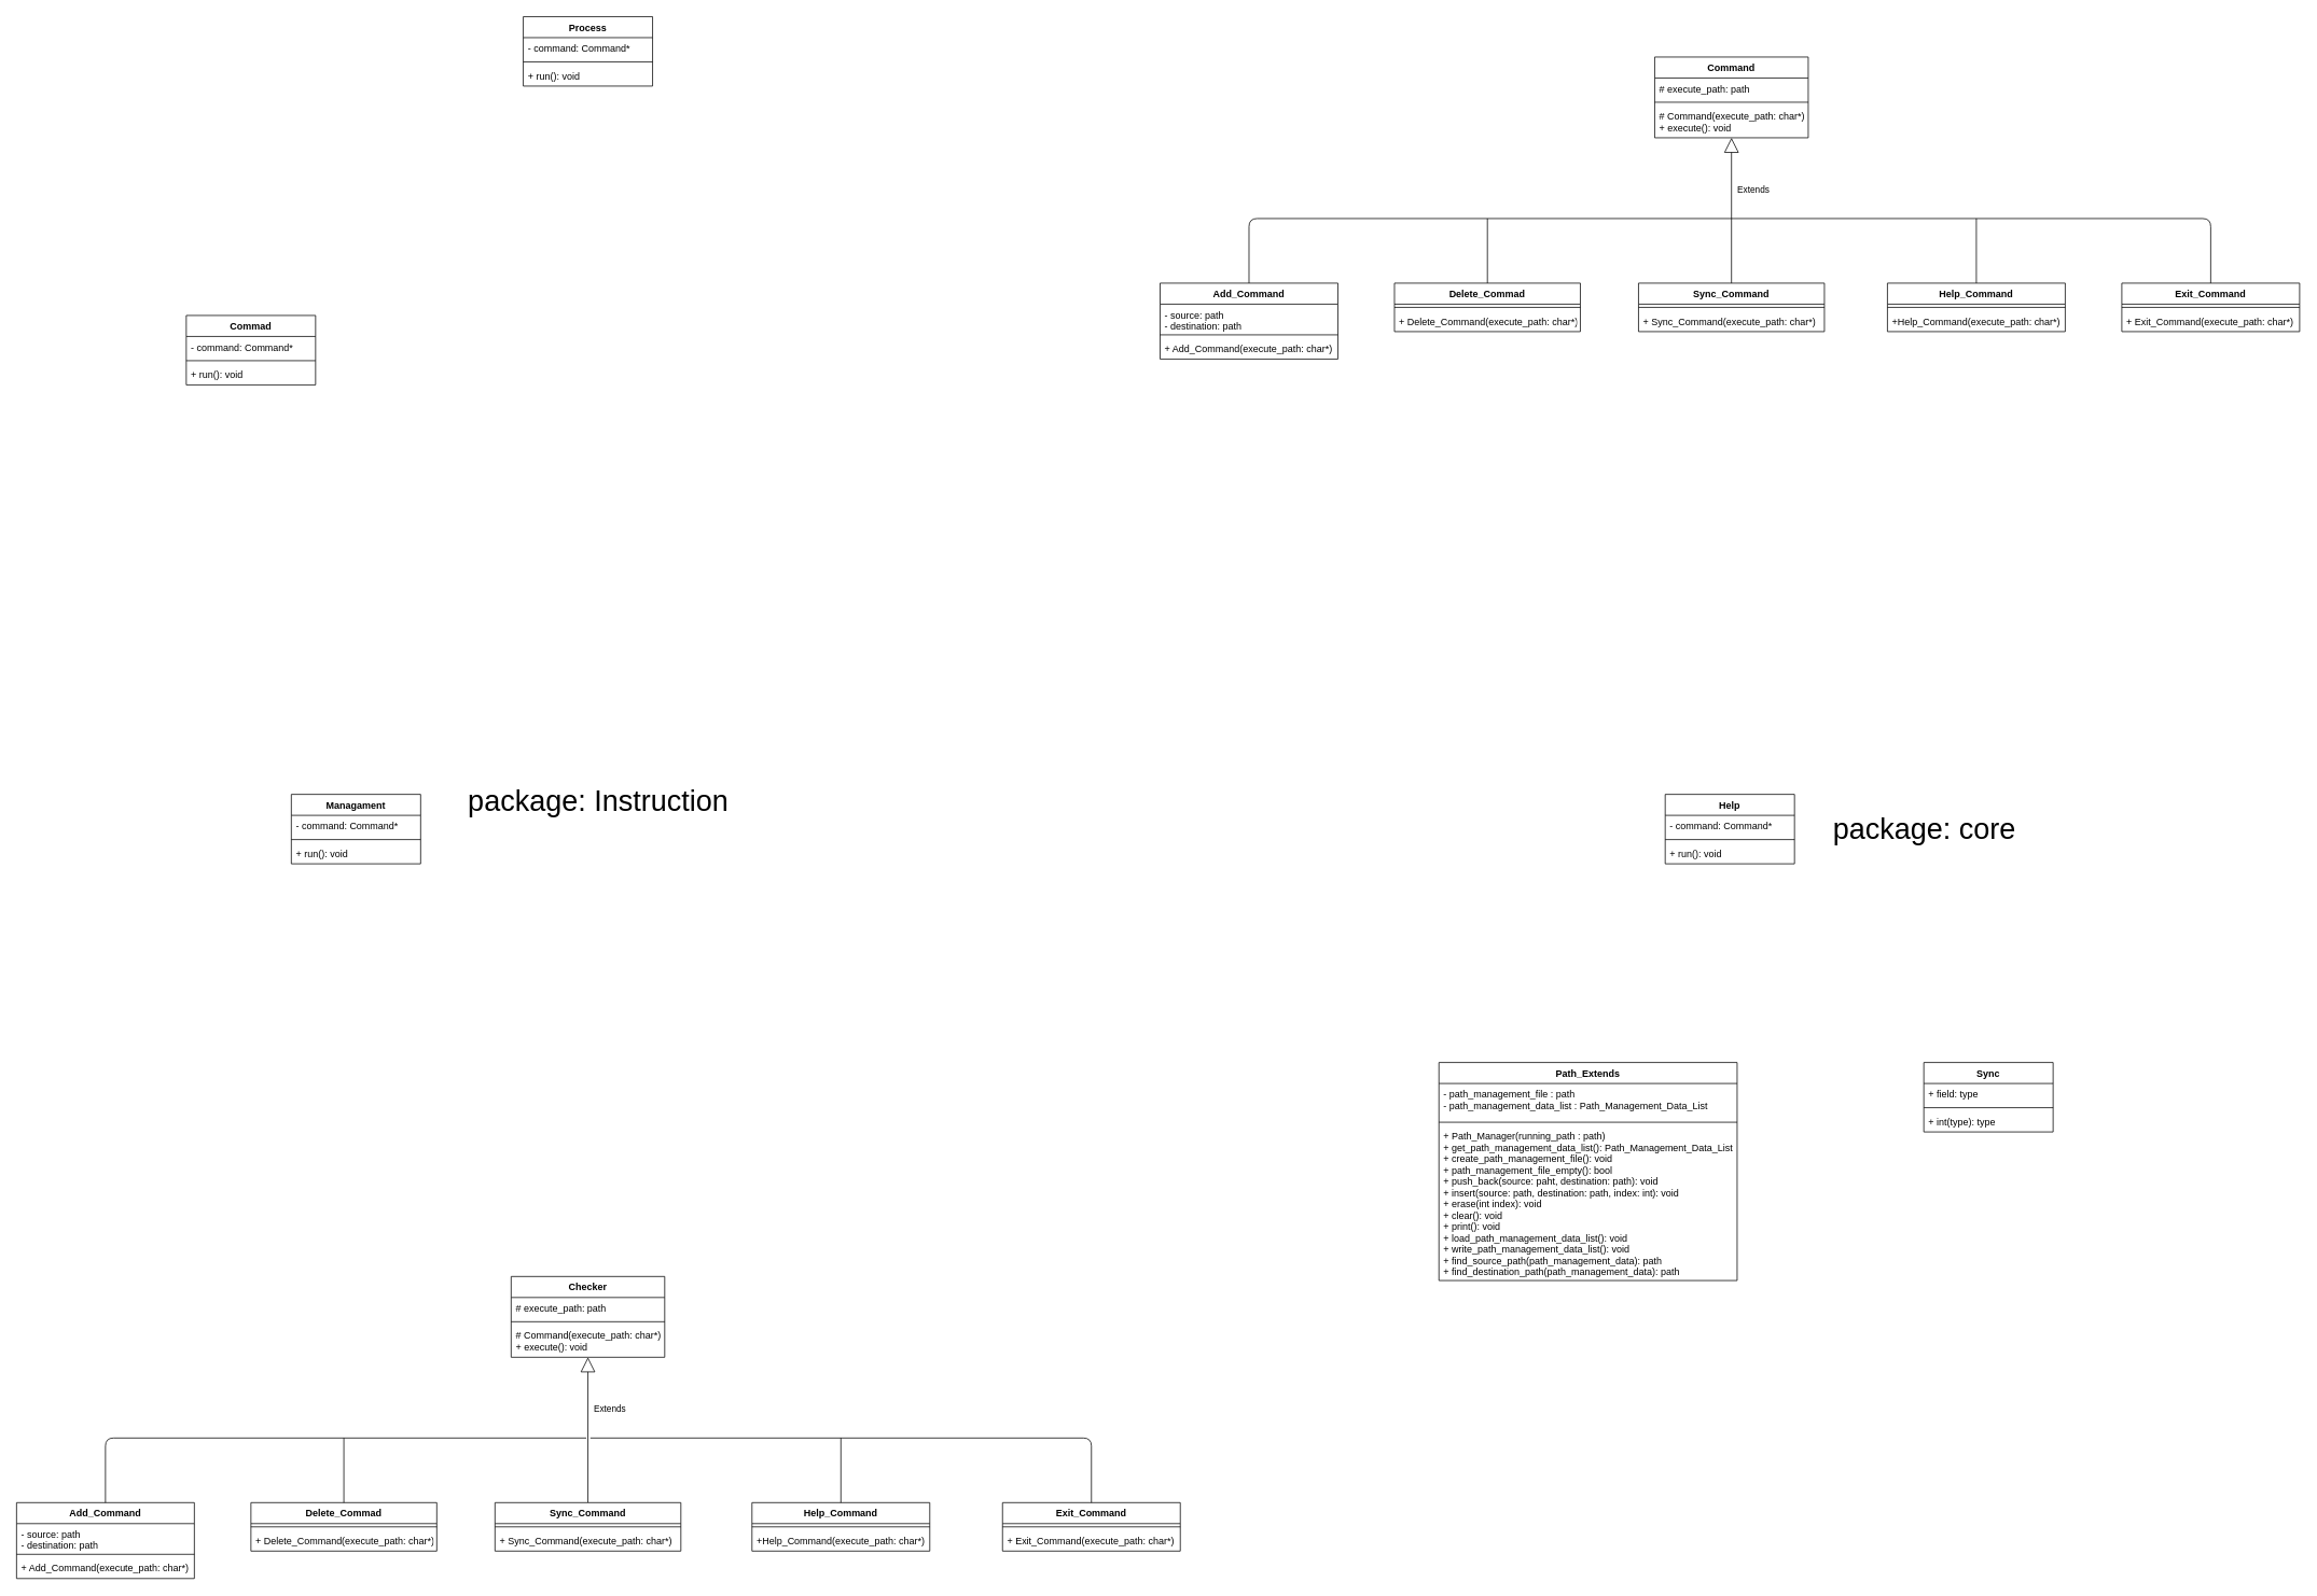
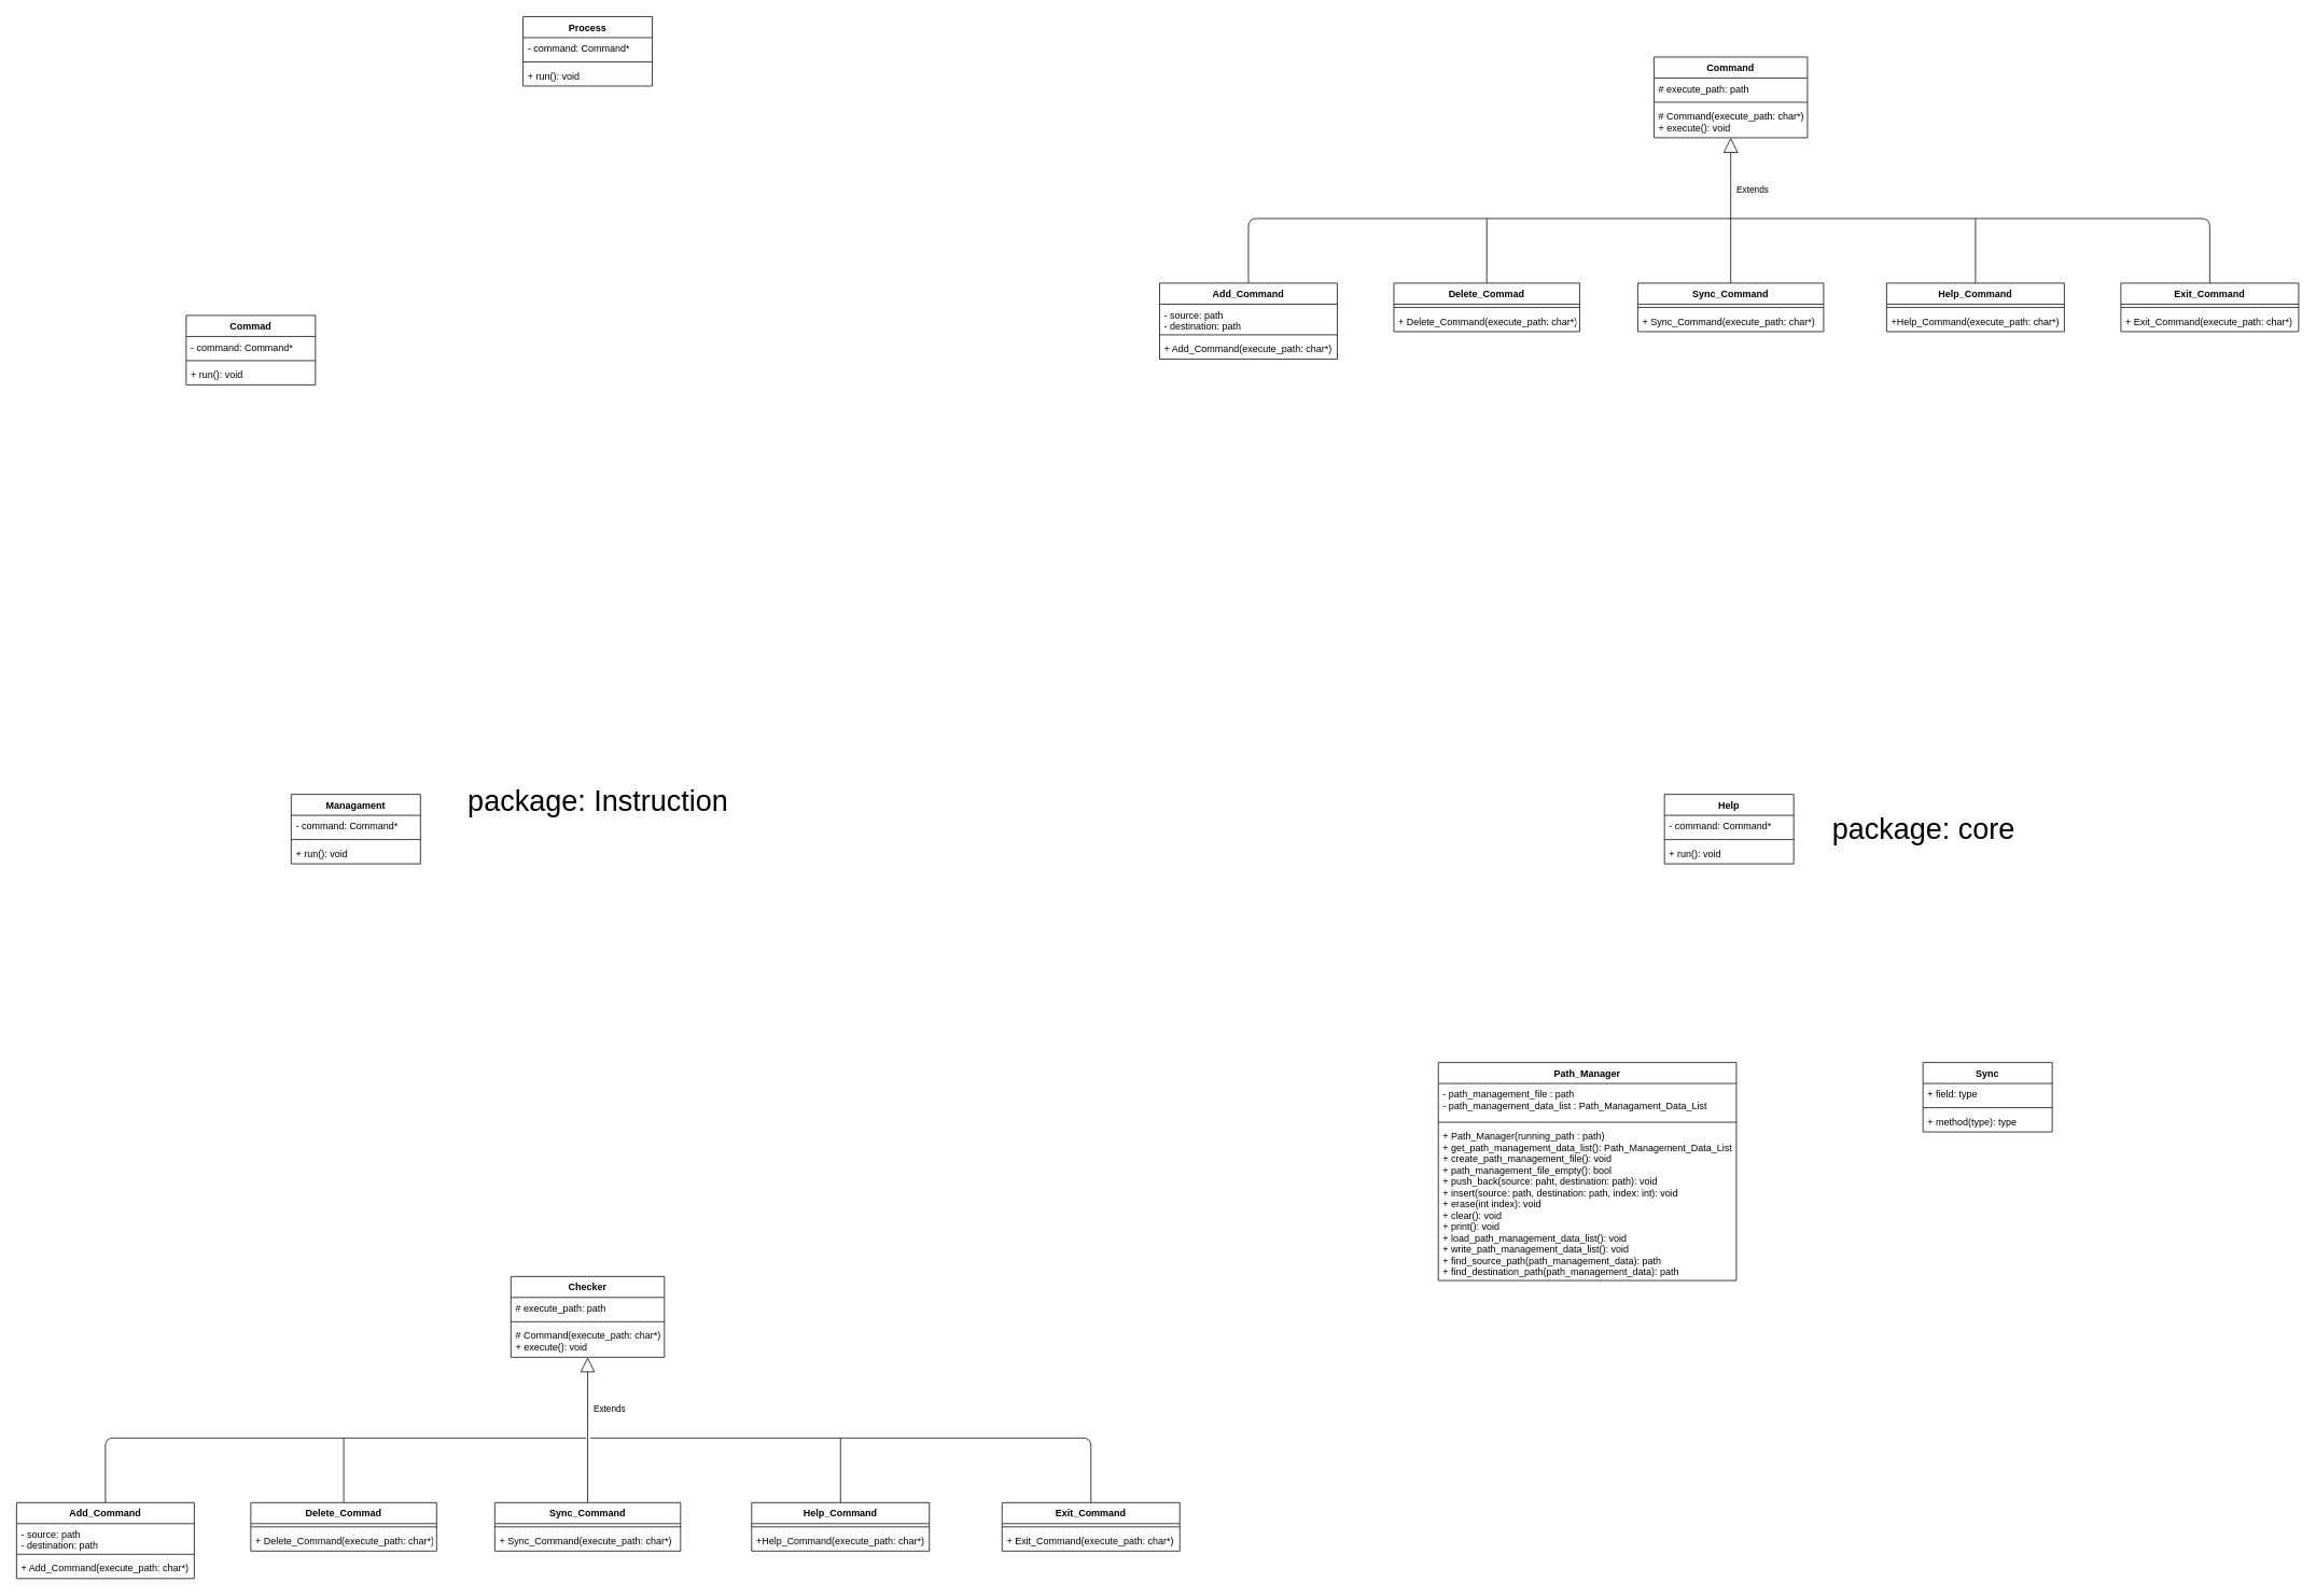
- <mxCell id="10" value="Path_Extends" style="swimlane;fontStyle=1;align=center;verticalAlign=top;childLayout=stackLayout;horizontal=1;startSize=26;horizontalStack=0;resizeParent=1;resizeParentMax=0;resizeLast=0;collapsible=1;marginBottom=0;" parent="1" vertex="1"><mxGeometry x="1780" y="1315" width="369" height="270" as="geometry" /></mxCell>
+ <mxCell id="10" value="Path_Manager" style="swimlane;fontStyle=1;align=center;verticalAlign=top;childLayout=stackLayout;horizontal=1;startSize=26;horizontalStack=0;resizeParent=1;resizeParentMax=0;resizeLast=0;collapsible=1;marginBottom=0;" parent="1" vertex="1"><mxGeometry x="1780" y="1315" width="369" height="270" as="geometry" /></mxCell>
- <mxCell id="11" value="- path_management_file : path&#10;- path_management_data_list : Path_Management_Data_List" style="text;strokeColor=none;fillColor=none;align=left;verticalAlign=top;spacingLeft=4;spacingRight=4;overflow=hidden;rotatable=0;points=[[0,0.5],[1,0.5]];portConstraint=eastwest;" parent="10" vertex="1"><mxGeometry y="26" width="369" height="44" as="geometry" /></mxCell>
+ <mxCell id="11" value="- path_management_file : path&#10;- path_management_data_list : Path_Managament_Data_List" style="text;strokeColor=none;fillColor=none;align=left;verticalAlign=top;spacingLeft=4;spacingRight=4;overflow=hidden;rotatable=0;points=[[0,0.5],[1,0.5]];portConstraint=eastwest;" parent="10" vertex="1"><mxGeometry y="26" width="369" height="44" as="geometry" /></mxCell>
- <mxCell id="17" value="+ int(type): type" style="text;strokeColor=none;fillColor=none;align=left;verticalAlign=top;spacingLeft=4;spacingRight=4;overflow=hidden;rotatable=0;points=[[0,0.5],[1,0.5]];portConstraint=eastwest;" parent="14" vertex="1"><mxGeometry y="60" width="160" height="26" as="geometry" /></mxCell>
+ <mxCell id="17" value="+ method(type): type" style="text;strokeColor=none;fillColor=none;align=left;verticalAlign=top;spacingLeft=4;spacingRight=4;overflow=hidden;rotatable=0;points=[[0,0.5],[1,0.5]];portConstraint=eastwest;" parent="14" vertex="1"><mxGeometry y="60" width="160" height="26" as="geometry" /></mxCell>
